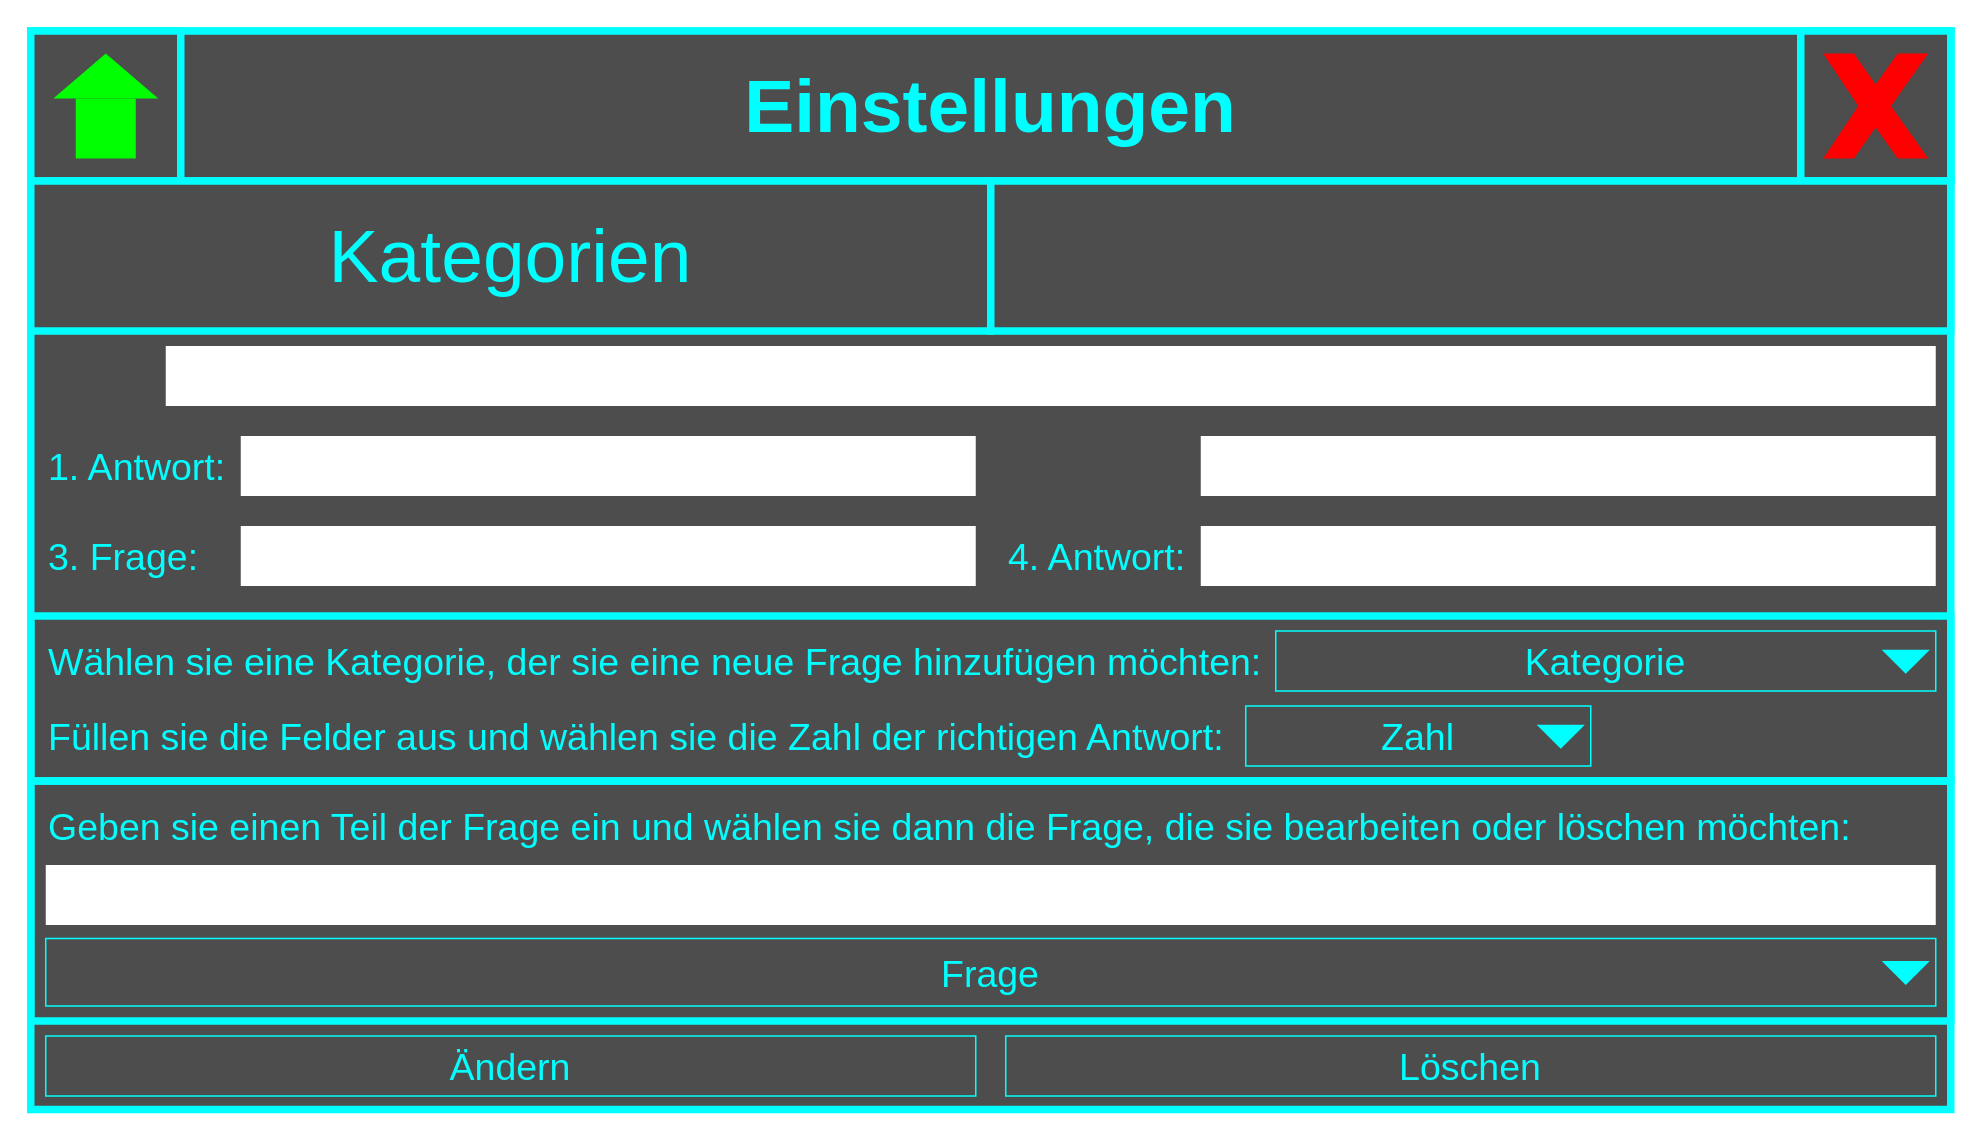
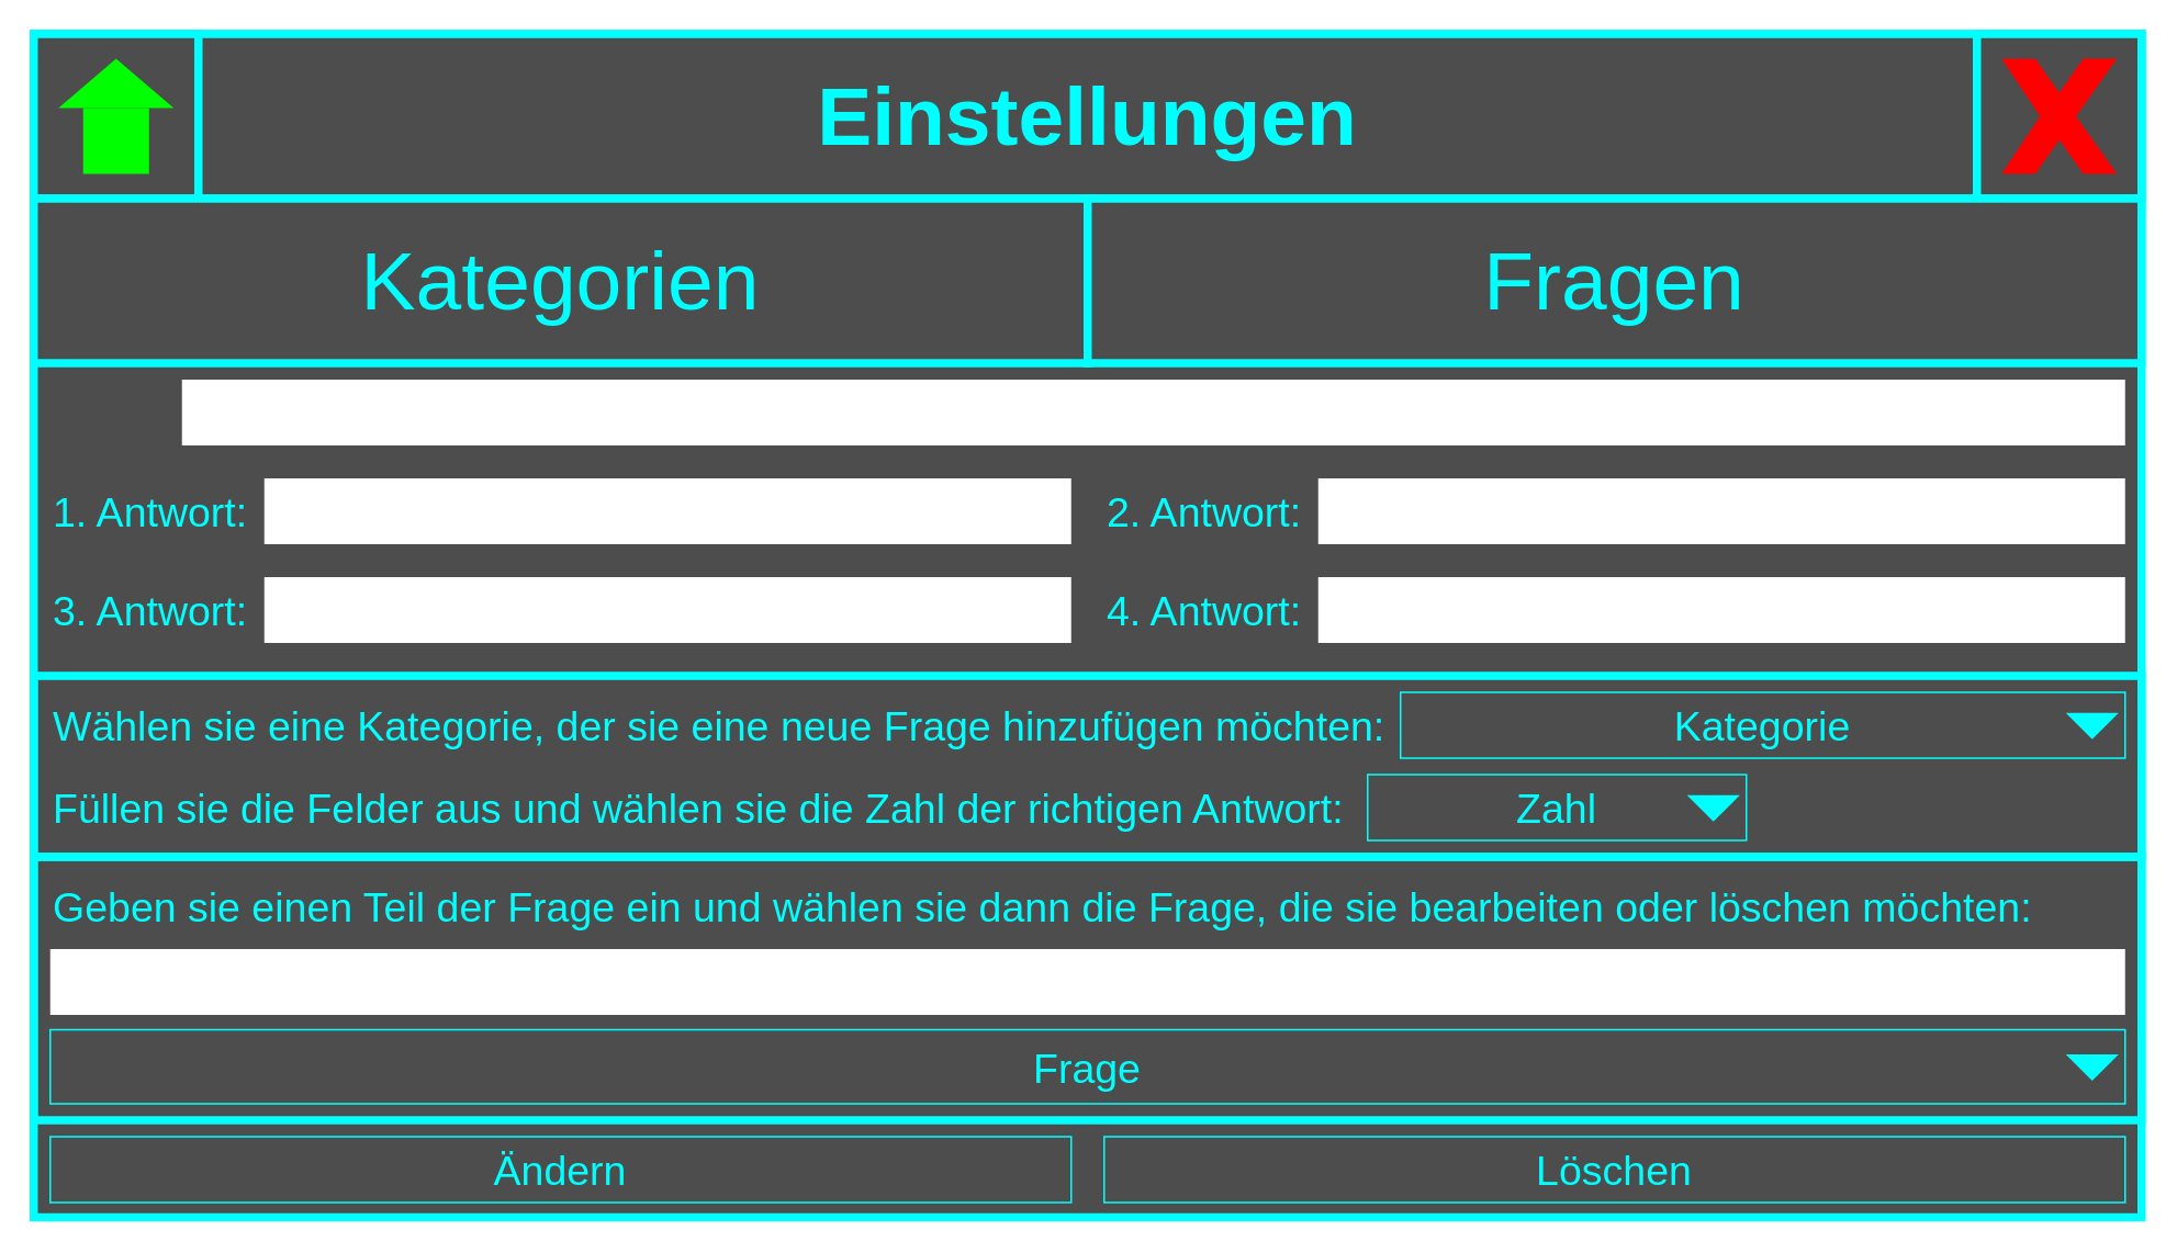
+ <mxCell id="14" value="&lt;font style=&quot;font-size: 50px&quot;&gt;&lt;font color=&quot;#00FFFF&quot;&gt;Fragen&lt;/font&gt;&lt;/font&gt;" style="text;html=1;strokeColor=none;fillColor=none;align=center;verticalAlign=middle;whiteSpace=wrap;rounded=0;startSize=30;" parent="1" vertex="1"><mxGeometry x="660" y="120" width="640" height="100" as="geometry" /></mxCell>
+ <mxCell id="21" value="&lt;div&gt;2. Antwort:&lt;/div&gt;" style="text;html=1;strokeColor=none;fillColor=none;align=left;verticalAlign=middle;whiteSpace=wrap;rounded=0;fontColor=#00FFFF;fontSize=25;" vertex="1" parent="1"><mxGeometry x="670" y="280" width="130" height="60" as="geometry" /></mxCell>
- <mxCell id="20" value="3. Frage:" style="text;html=1;strokeColor=none;fillColor=none;align=left;verticalAlign=middle;whiteSpace=wrap;rounded=0;fontColor=#00FFFF;fontSize=25;" vertex="1" parent="1"><mxGeometry x="30" y="340" width="130" height="60" as="geometry" /></mxCell>
+ <mxCell id="20" value="3. Antwort:" style="text;html=1;strokeColor=none;fillColor=none;align=left;verticalAlign=middle;whiteSpace=wrap;rounded=0;fontColor=#00FFFF;fontSize=25;" vertex="1" parent="1"><mxGeometry x="30" y="340" width="130" height="60" as="geometry" /></mxCell>
